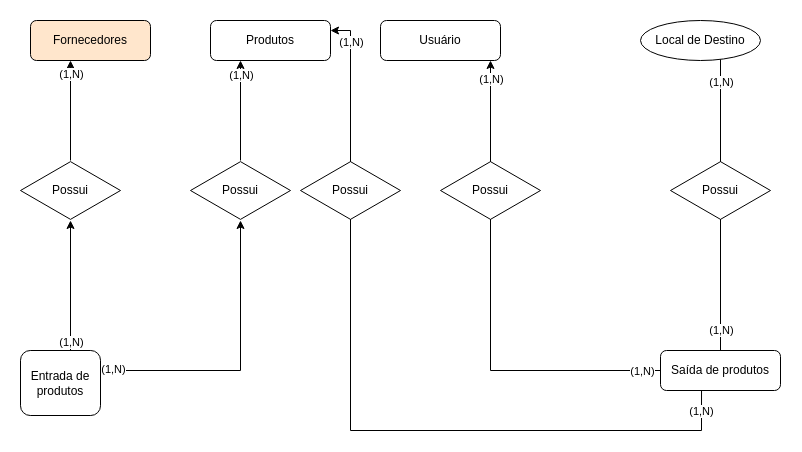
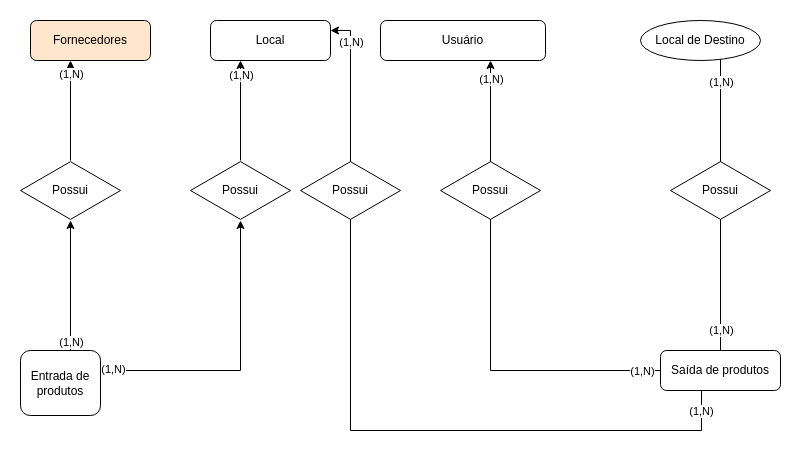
- <mxCell id="3" value="&lt;div&gt;Produtos&lt;/div&gt;" style="rounded=1;whiteSpace=wrap;html=1;fontSize=12;glass=0;strokeWidth=1;shadow=0;" parent="1" vertex="1"><mxGeometry x="210" y="20" width="120" height="40" as="geometry" /></mxCell>
+ <mxCell id="3" value="&lt;div&gt;Local&lt;/div&gt;" style="rounded=1;whiteSpace=wrap;html=1;fontSize=12;glass=0;strokeWidth=1;shadow=0;" parent="1" vertex="1"><mxGeometry x="210" y="20" width="120" height="40" as="geometry" /></mxCell>
- <mxCell id="2" value="Usuário" style="rounded=1;whiteSpace=wrap;html=1;fontSize=12;glass=0;strokeWidth=1;shadow=0;" parent="1" vertex="1"><mxGeometry x="380" y="20" width="120" height="40" as="geometry" /></mxCell>
+ <mxCell id="2" value="Usuário" style="rounded=1;whiteSpace=wrap;html=1;fontSize=12;glass=0;strokeWidth=1;shadow=0;" parent="1" vertex="1"><mxGeometry x="380" y="20" width="165" height="40" as="geometry" /></mxCell>
